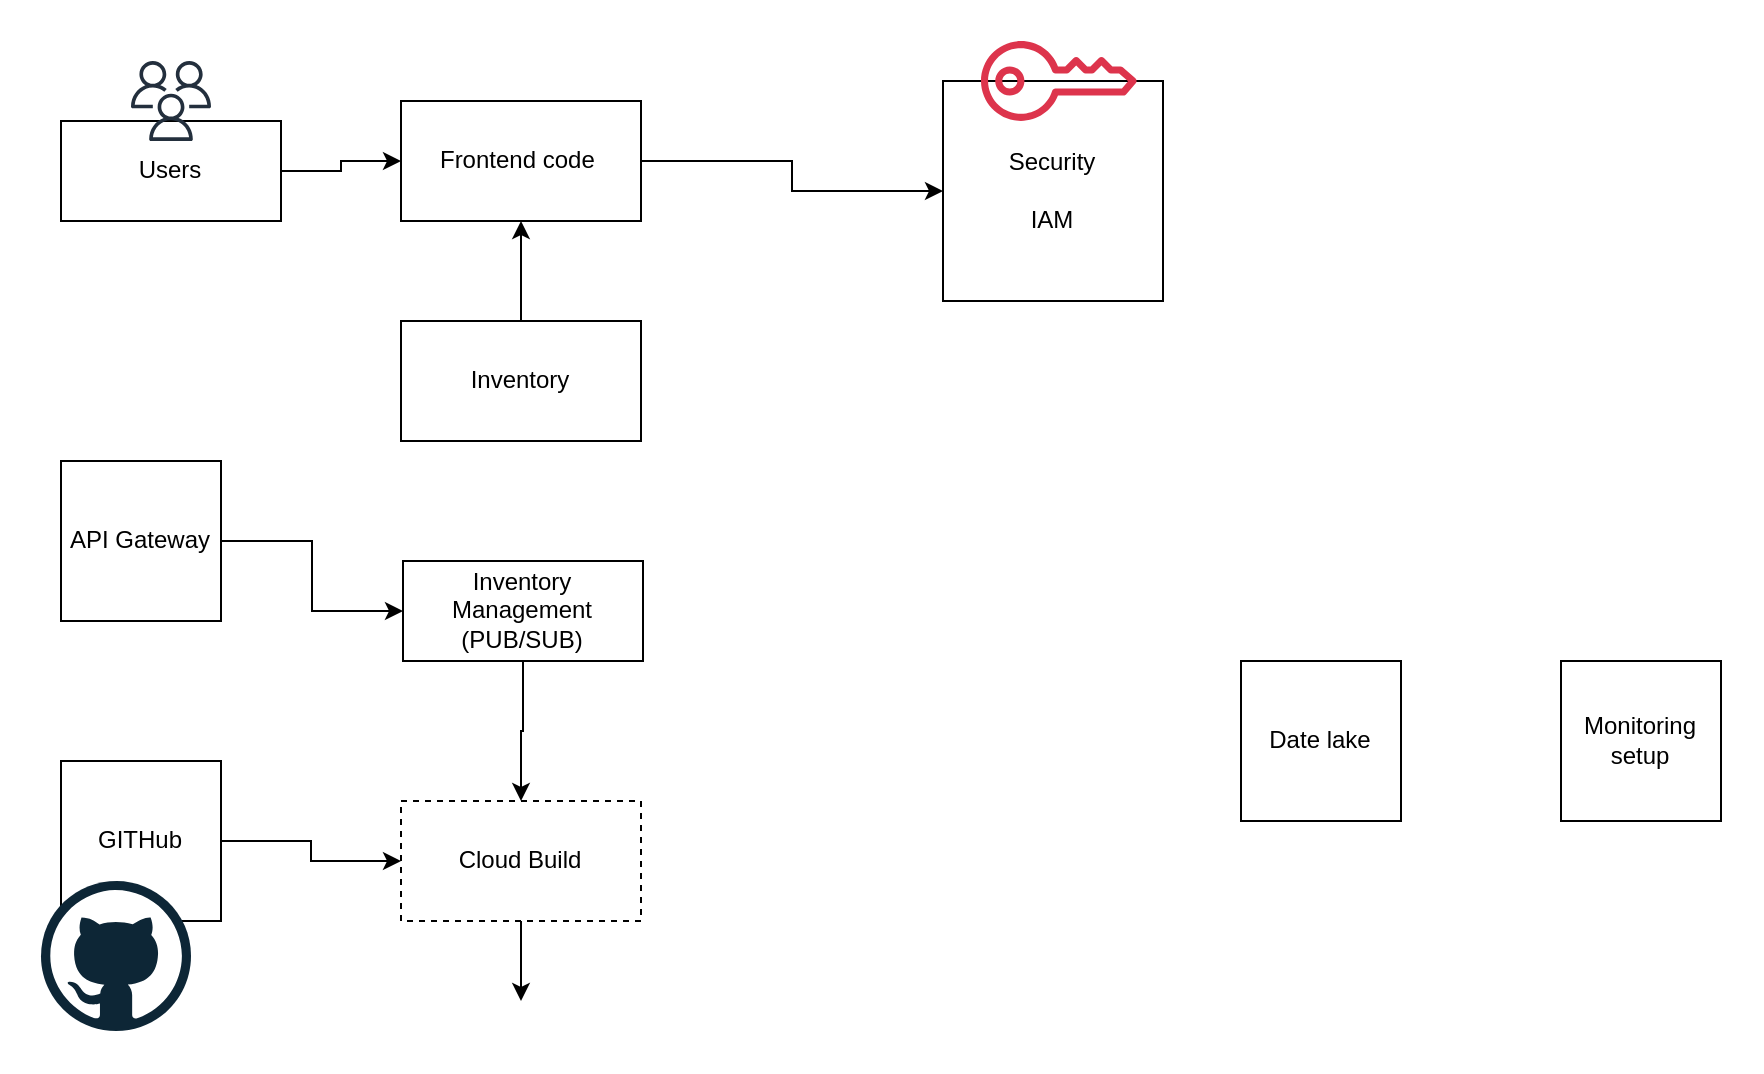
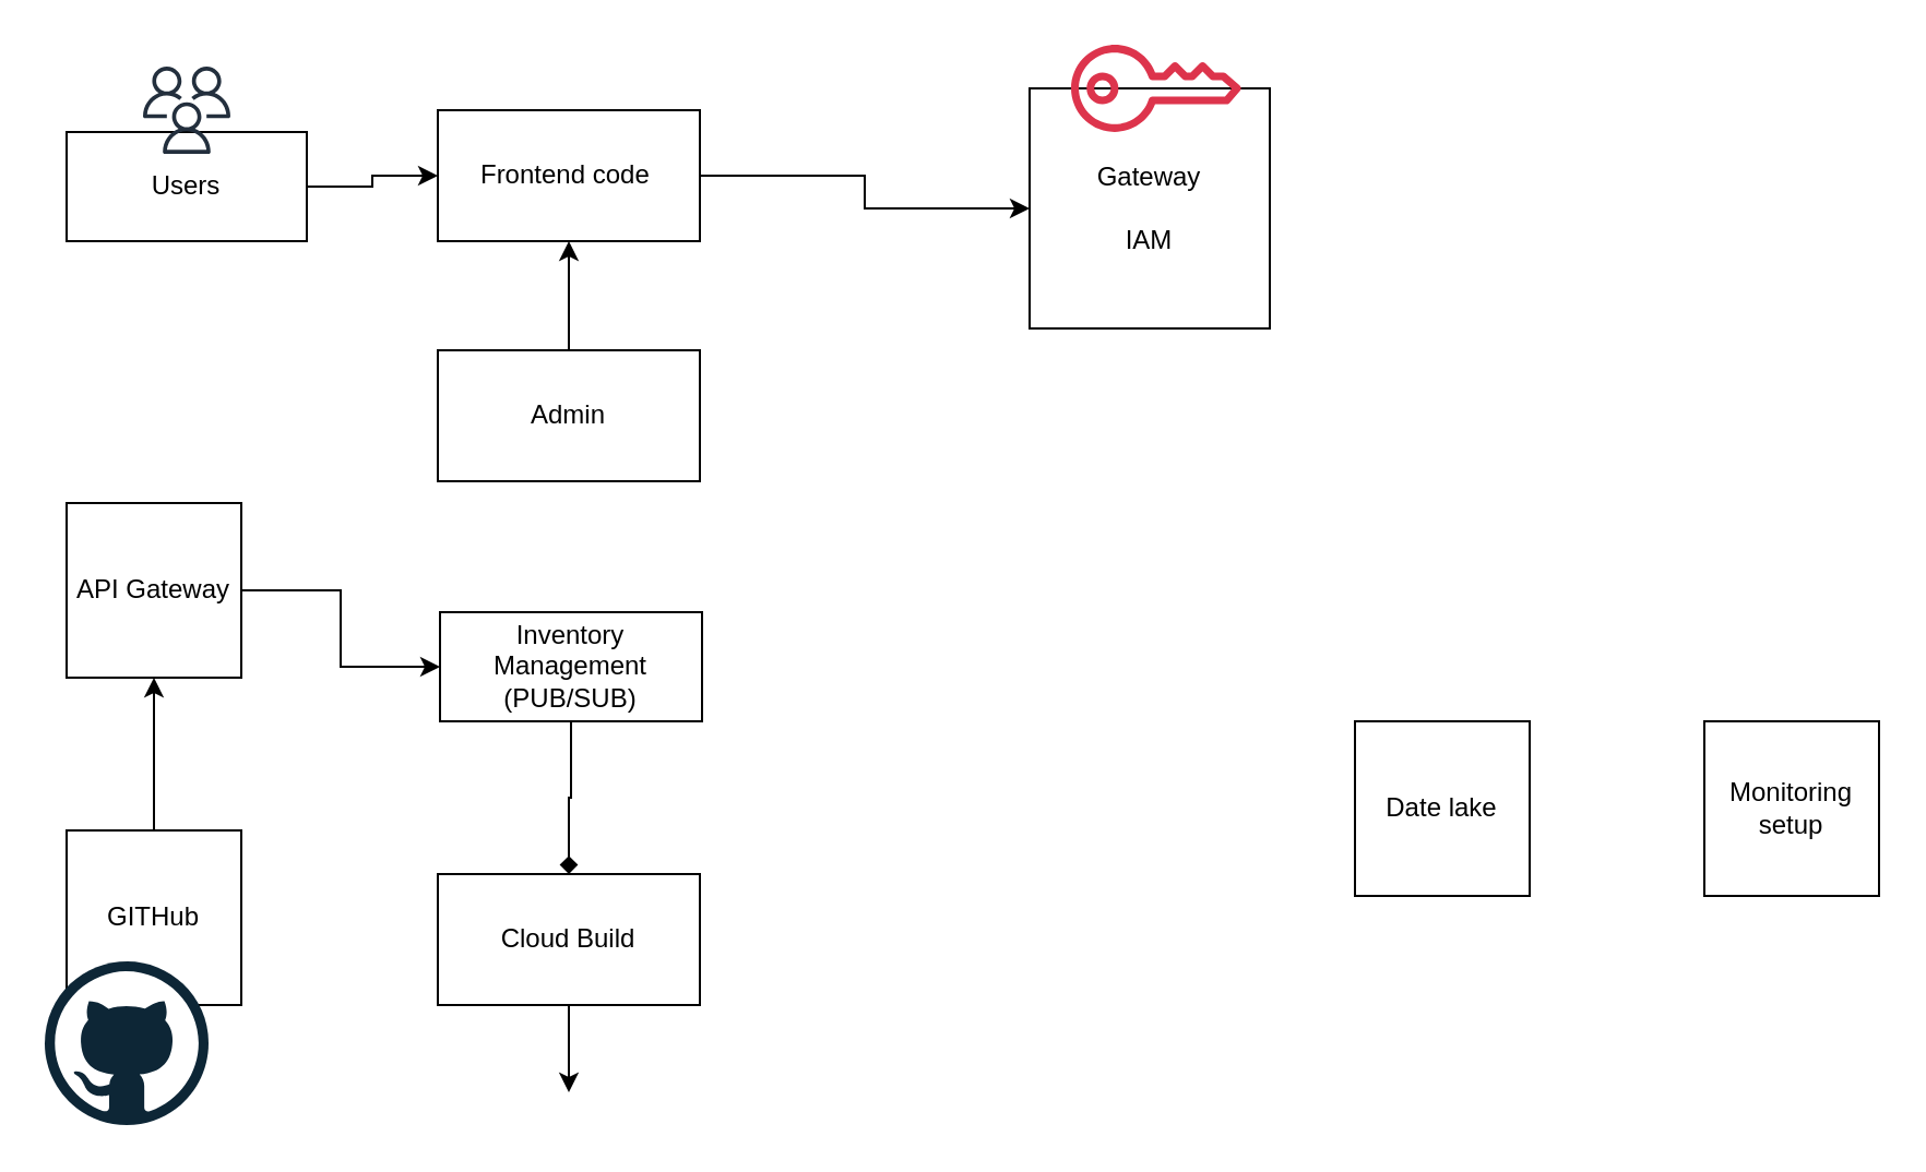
- <mxCell id="17" value="Security&lt;div&gt;&lt;br&gt;IAM&lt;/div&gt;" style="whiteSpace=wrap;html=1;aspect=fixed;" vertex="1" parent="1"><mxGeometry x="471" y="40" width="110" height="110" as="geometry" /></mxCell>
+ <mxCell id="17" value="Gateway&lt;div&gt;&lt;br&gt;IAM&lt;/div&gt;" style="whiteSpace=wrap;html=1;aspect=fixed;" vertex="1" parent="1"><mxGeometry x="471" y="40" width="110" height="110" as="geometry" /></mxCell>
- <mxCell id="8" value="Inventory" style="rounded=0;whiteSpace=wrap;html=1;" vertex="1" parent="1"><mxGeometry x="200" y="160" width="120" height="60" as="geometry" /></mxCell>
+ <mxCell id="8" value="Admin" style="rounded=0;whiteSpace=wrap;html=1;" vertex="1" parent="1"><mxGeometry x="200" y="160" width="120" height="60" as="geometry" /></mxCell>
- <mxCell id="9" value="" style="edgeStyle=orthogonalEdgeStyle;rounded=0;orthogonalLoop=1;jettySize=auto;html=1;" edge="1" parent="1" source="10" target="12"><mxGeometry relative="1" as="geometry" /></mxCell>
+ <mxCell id="9" value="" style="edgeStyle=orthogonalEdgeStyle;rounded=0;orthogonalLoop=1;jettySize=auto;html=1;endArrow=diamond;" edge="1" parent="1" source="10" target="12"><mxGeometry relative="1" as="geometry" /></mxCell>
- <mxCell id="15" value="" style="edgeStyle=orthogonalEdgeStyle;rounded=0;orthogonalLoop=1;jettySize=auto;html=1;" edge="1" parent="1" source="16" target="12"><mxGeometry relative="1" as="geometry" /></mxCell>
+ <mxCell id="15" value="" style="edgeStyle=orthogonalEdgeStyle;rounded=0;orthogonalLoop=1;jettySize=auto;html=1;" edge="1" parent="1" source="16" target="14"><mxGeometry relative="1" as="geometry" /></mxCell>
- <mxCell id="12" value="Cloud Build" style="rounded=0;whiteSpace=wrap;html=1;dashed=1;" vertex="1" parent="1"><mxGeometry x="200" y="400" width="120" height="60" as="geometry" /></mxCell>
+ <mxCell id="12" value="Cloud Build" style="rounded=0;whiteSpace=wrap;html=1;" vertex="1" parent="1"><mxGeometry x="200" y="400" width="120" height="60" as="geometry" /></mxCell>
